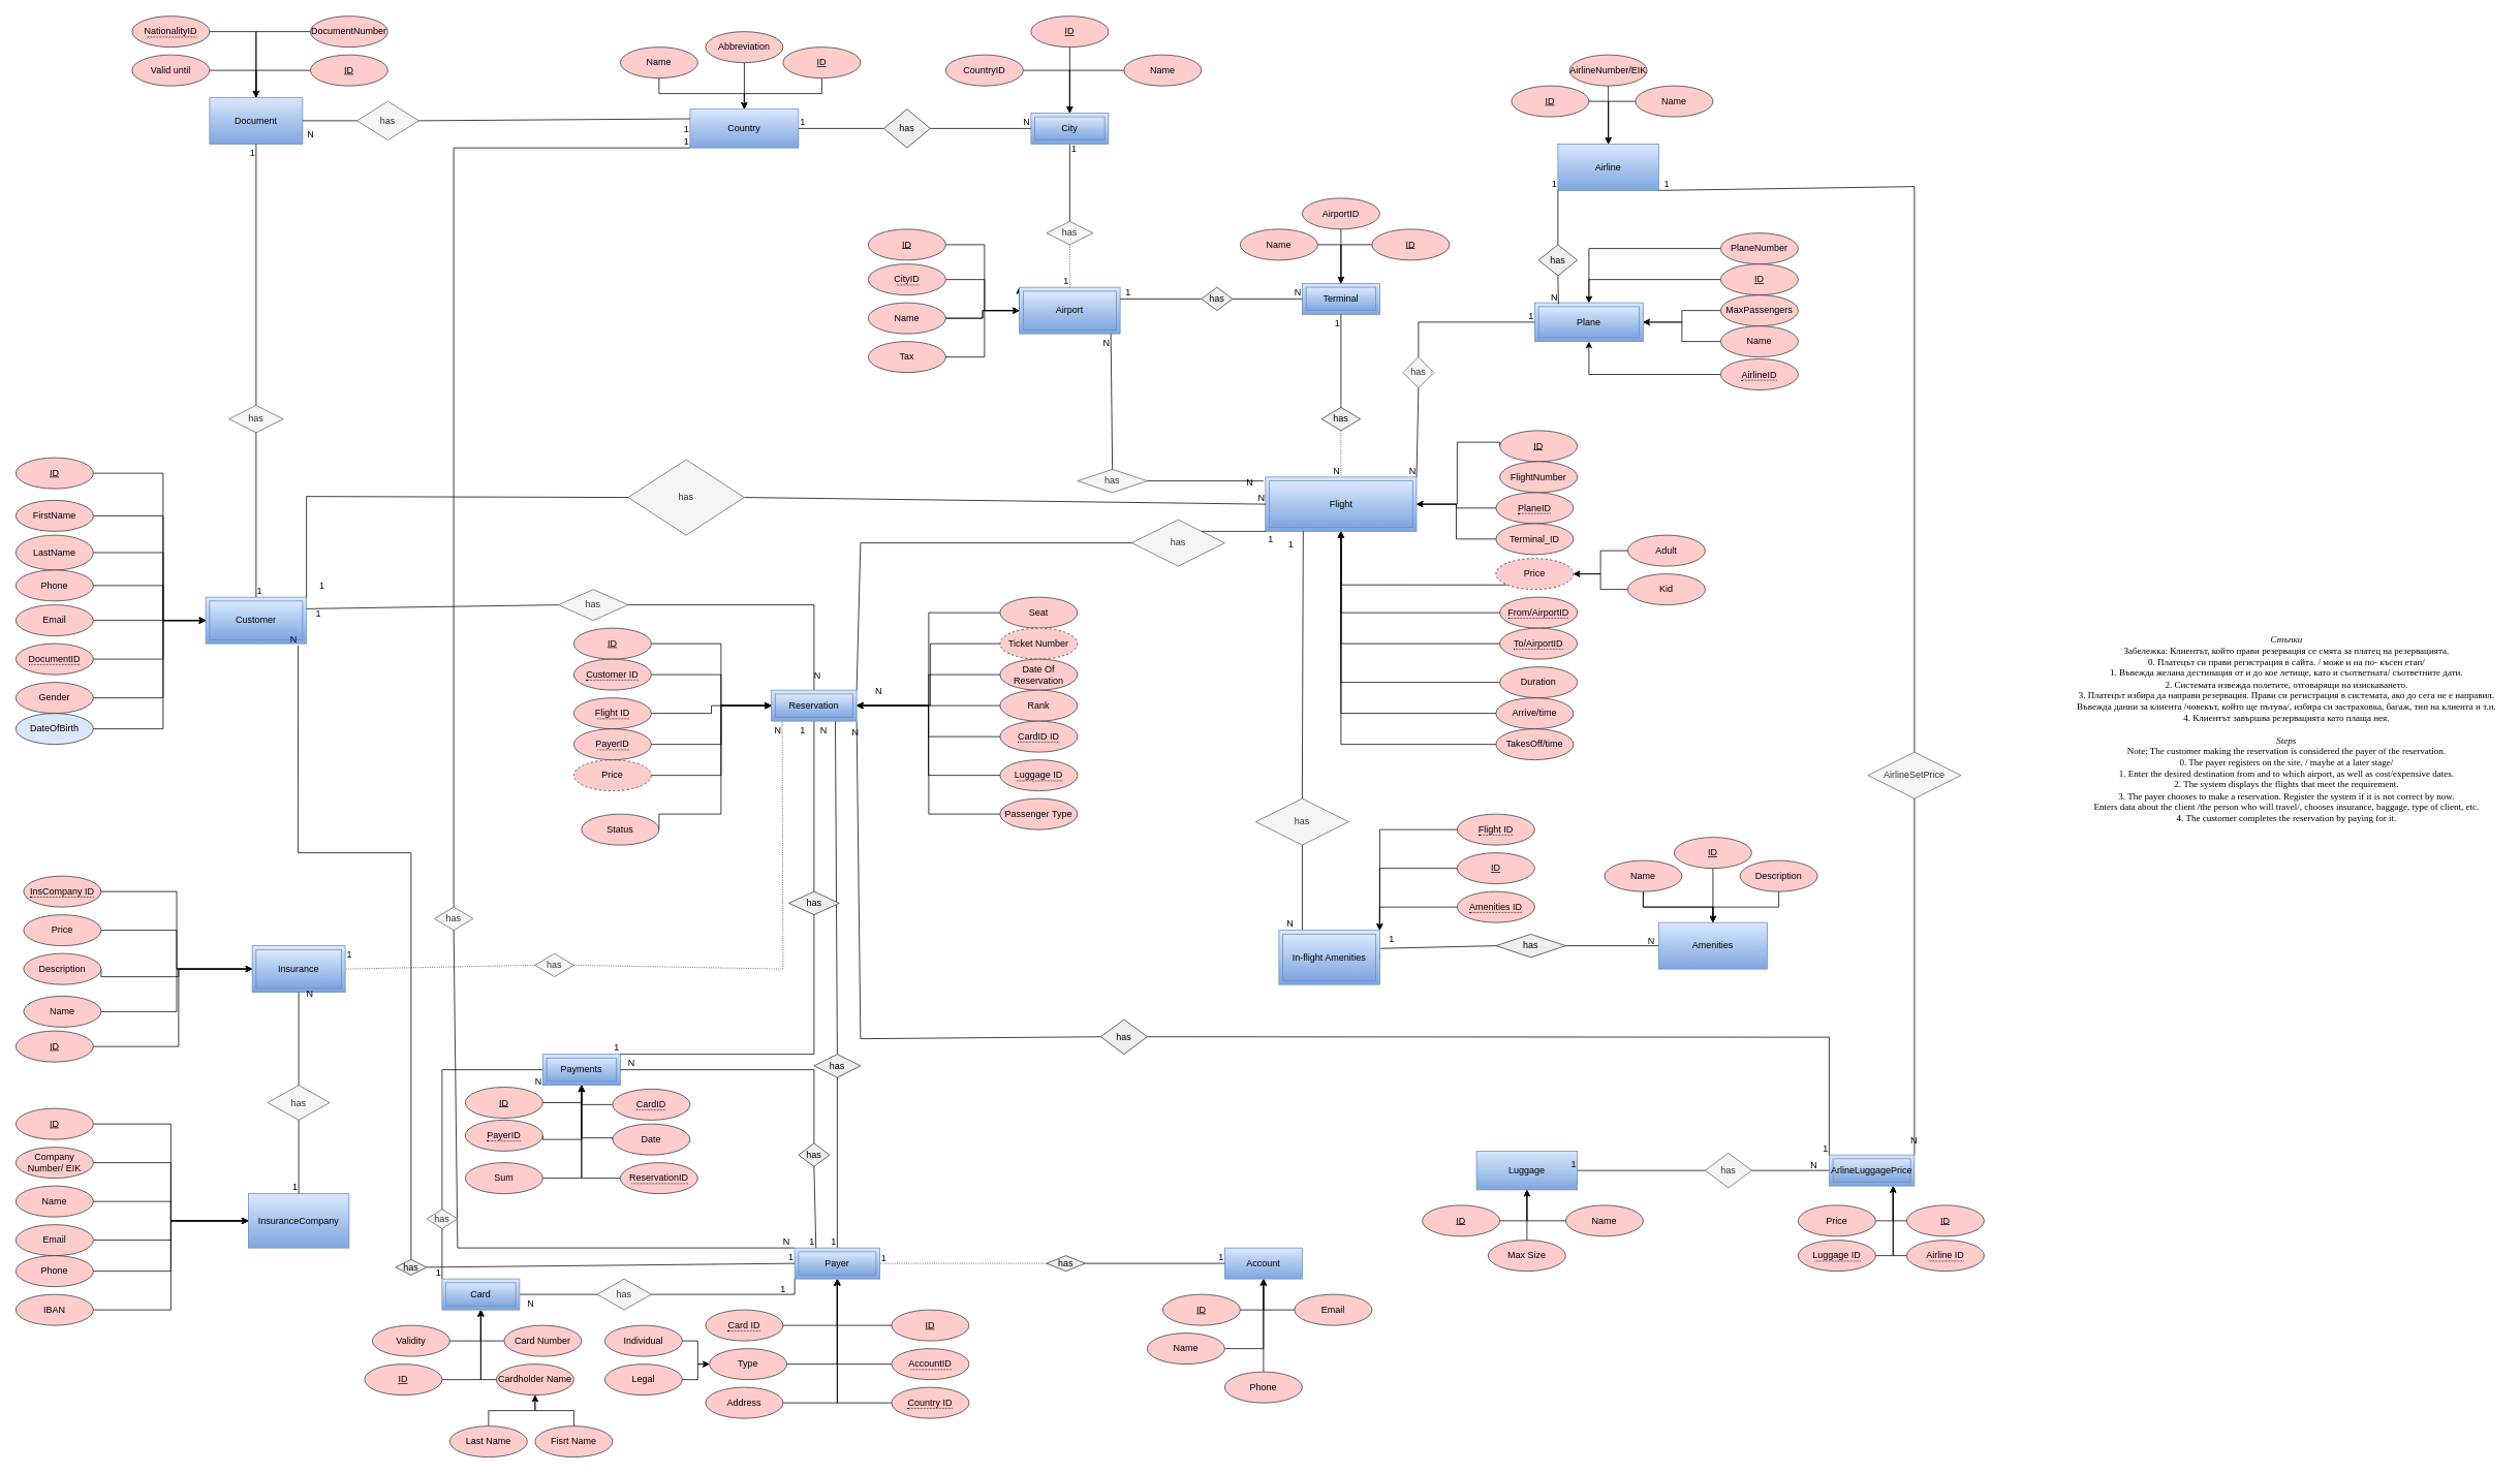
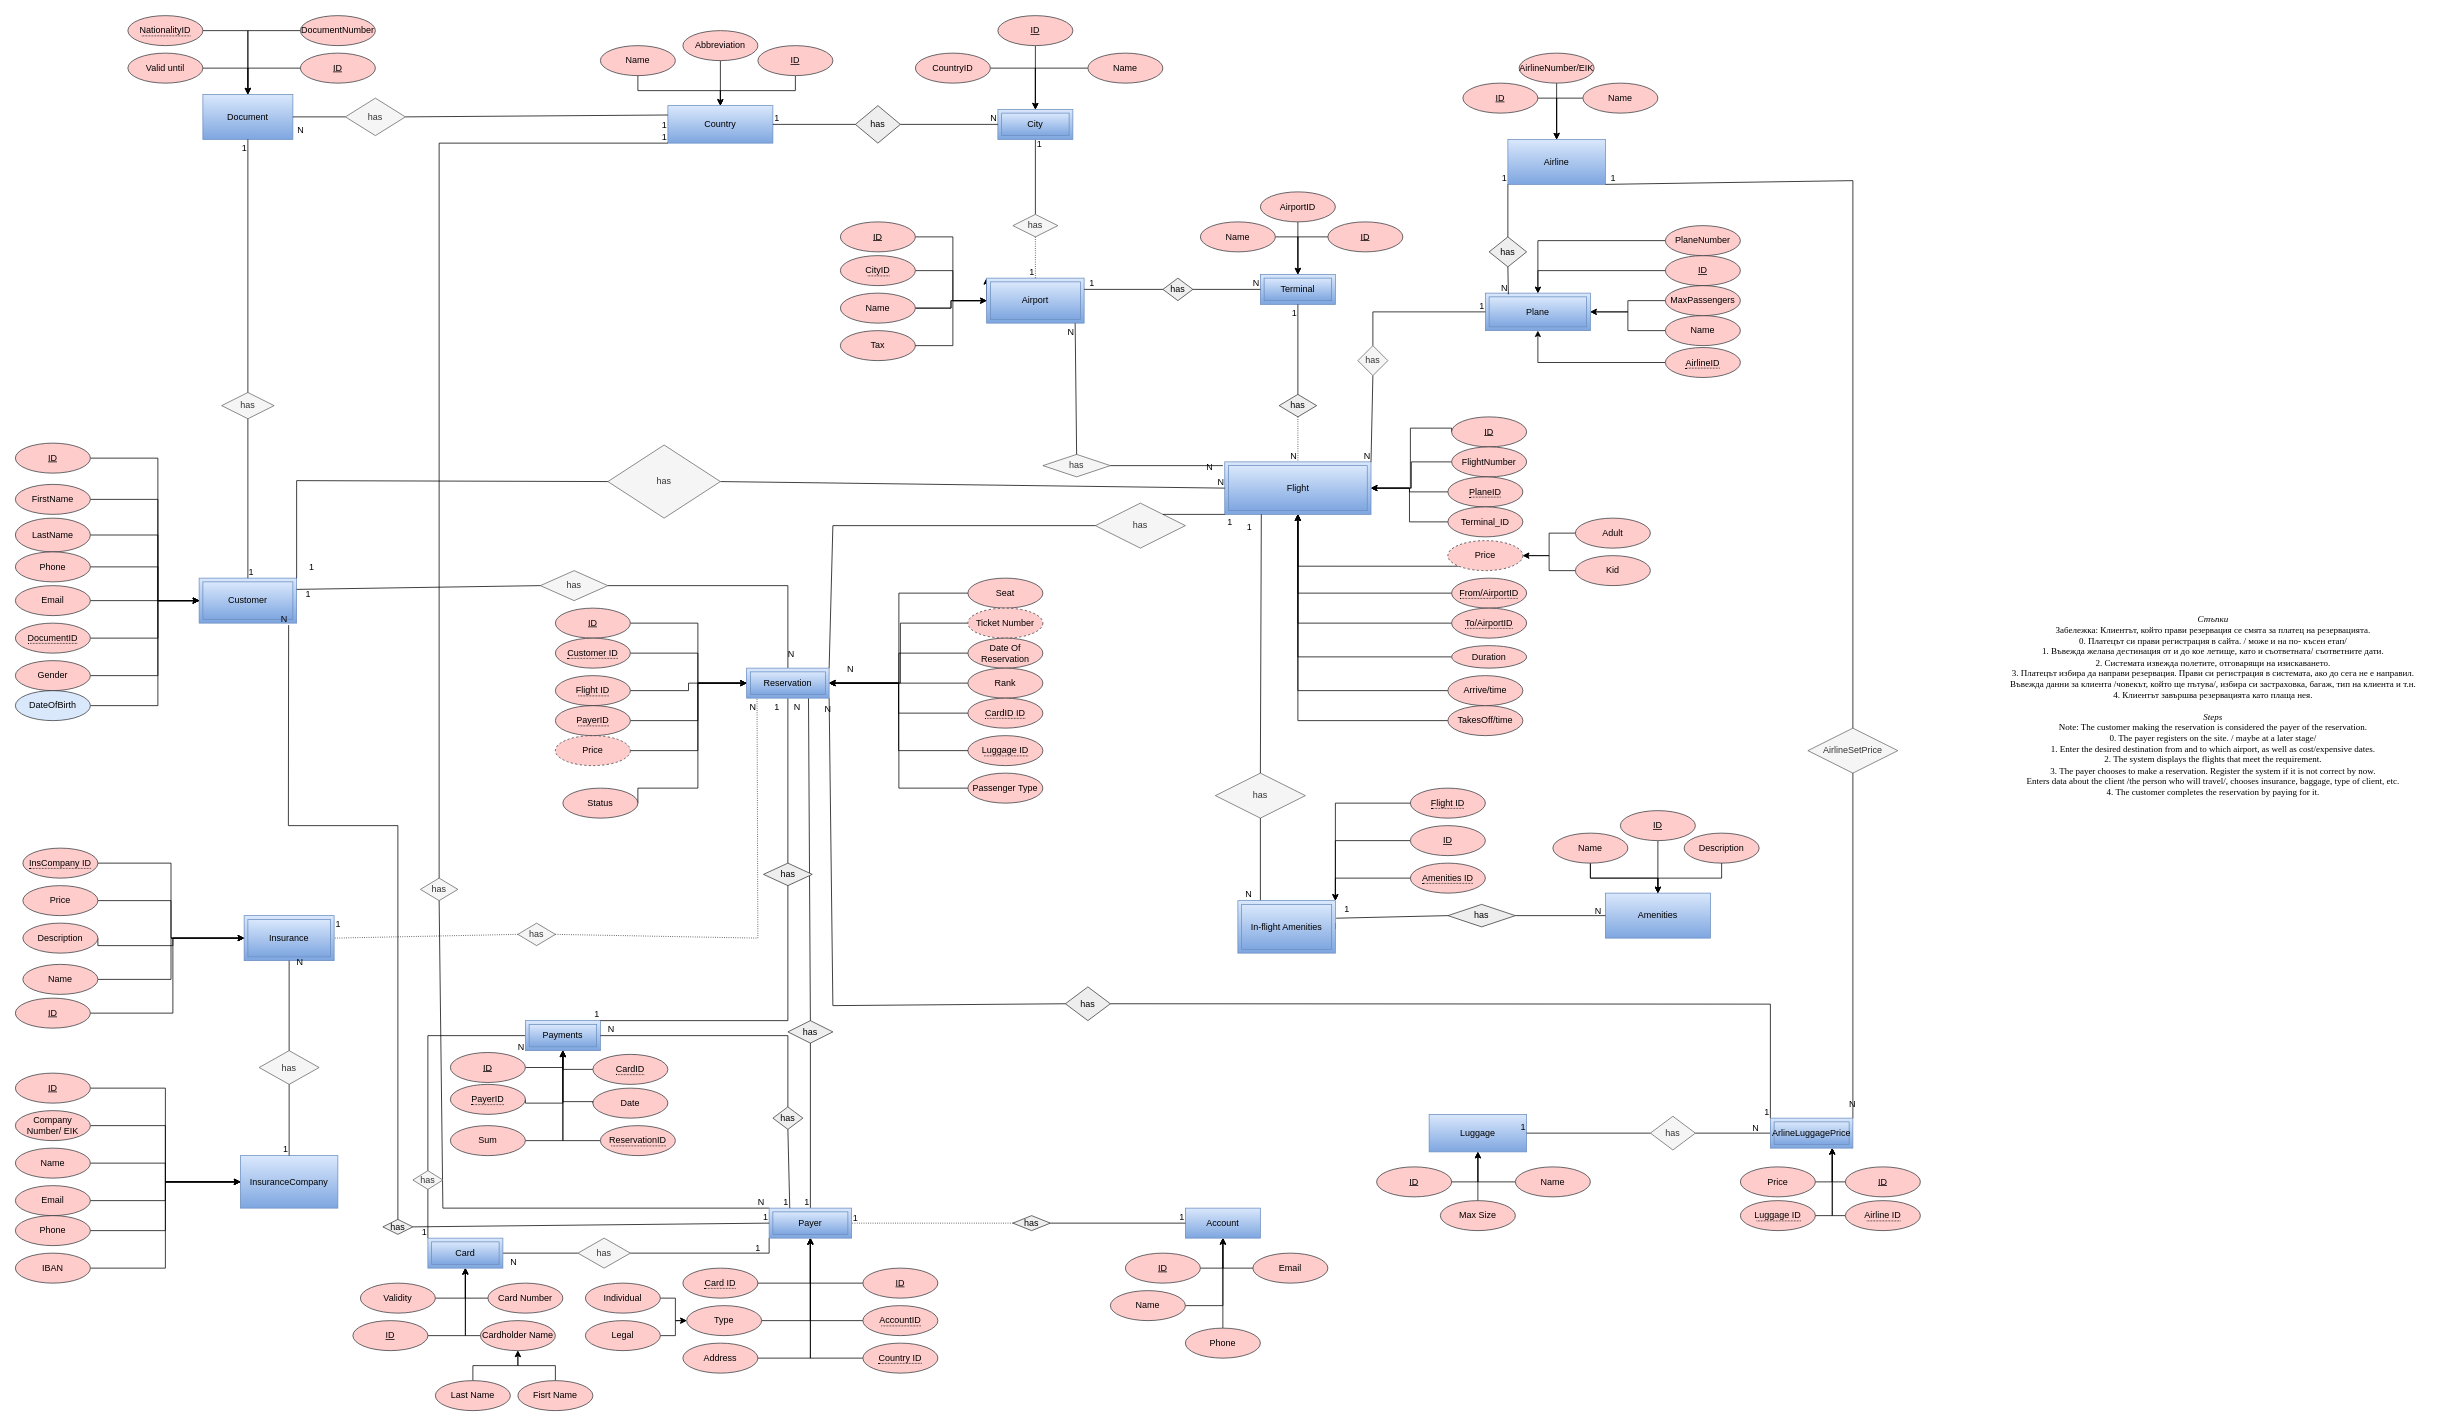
+ <mxCell id="44" value="" style="edgeStyle=orthogonalEdgeStyle;rounded=0;orthogonalLoop=1;jettySize=auto;html=1;" parent="1" source="45" target="75" edge="1"><mxGeometry relative="1" as="geometry"><mxPoint x="1400" y="740" as="targetPoint" /></mxGeometry></mxCell>
- <mxCell id="53" value="Duration" style="ellipse;whiteSpace=wrap;html=1;align=center;fillColor=#ffcccc;strokeColor=#36393d;" parent="1" vertex="1"><mxGeometry x="1935" y="860" width="100" height="40" as="geometry" /></mxCell>
+ <mxCell id="53" value="Duration" style="ellipse;whiteSpace=wrap;html=1;align=center;fillColor=#ffcccc;strokeColor=#36393d;" parent="1" vertex="1"><mxGeometry x="1935" y="860" width="100" height="30" as="geometry" /></mxCell>
